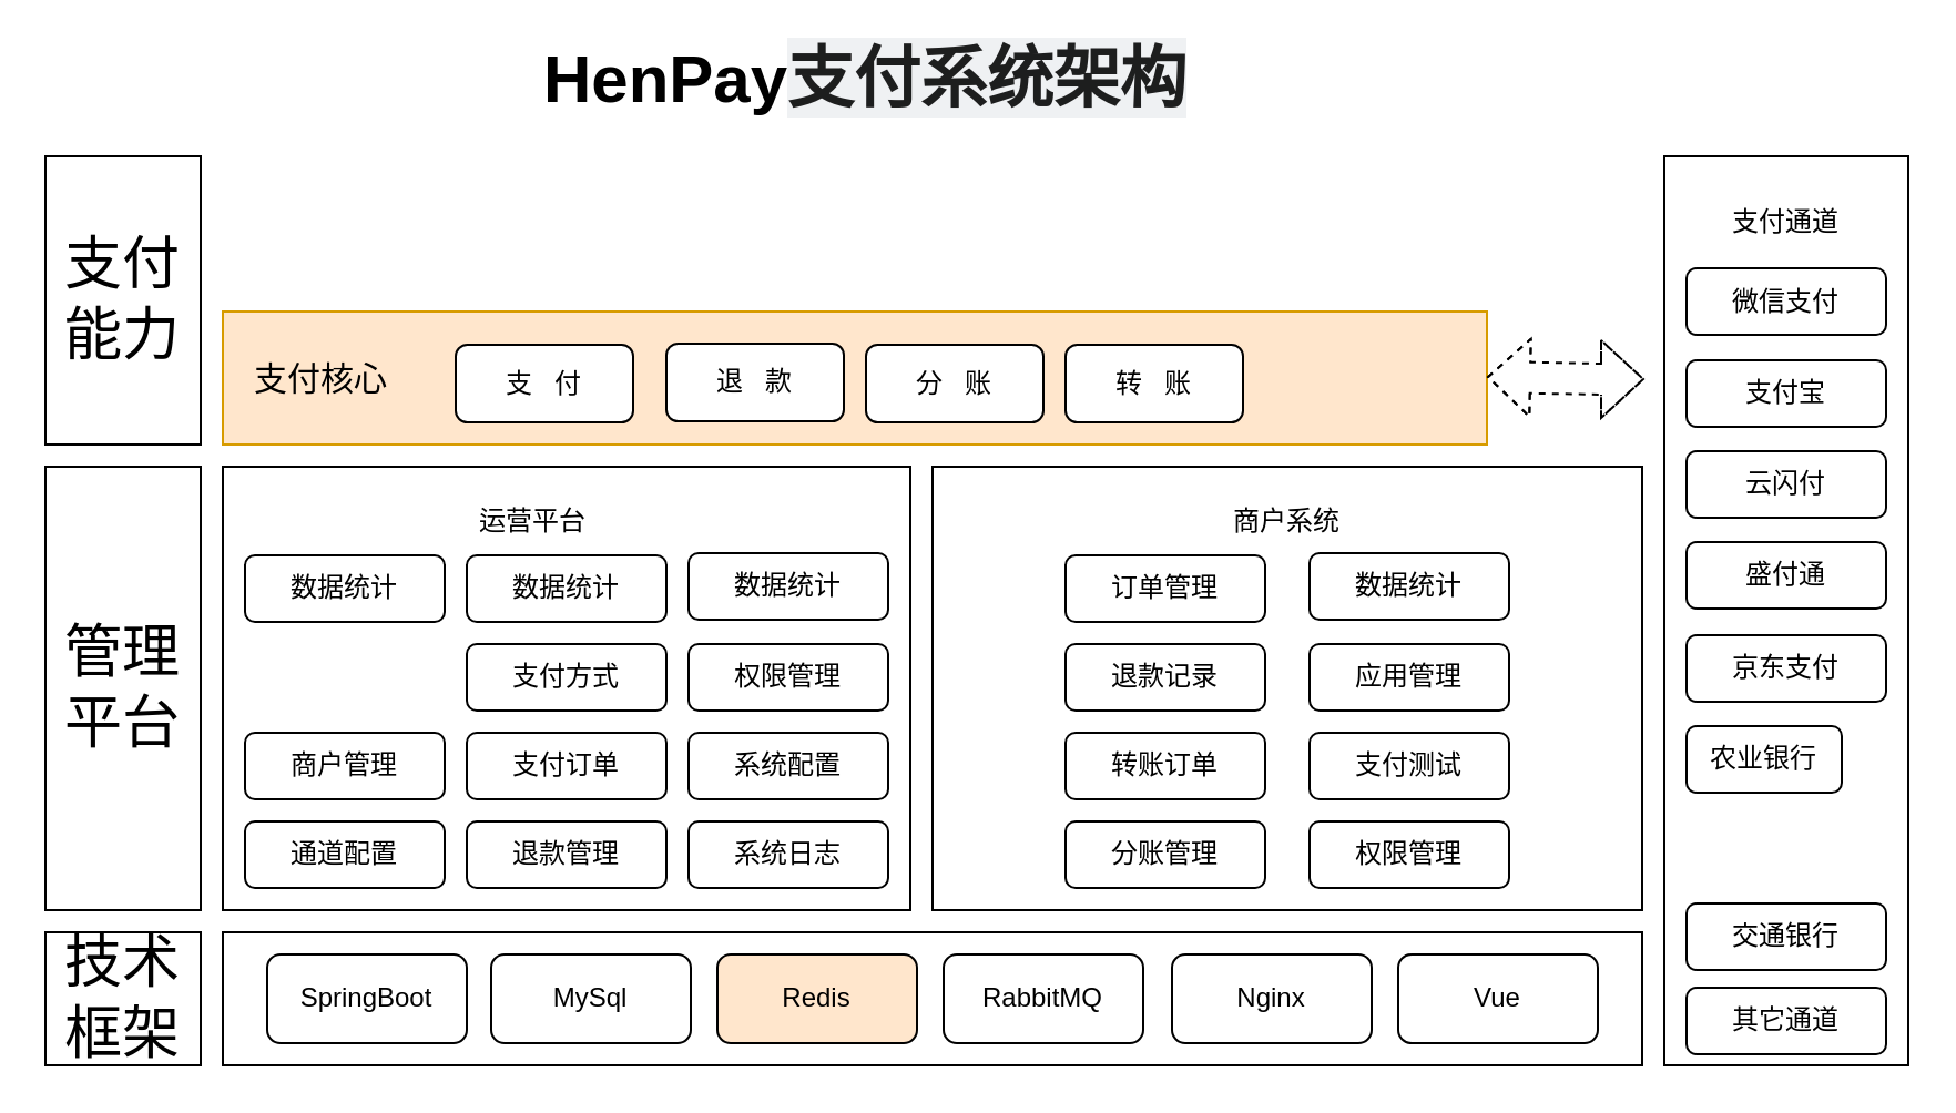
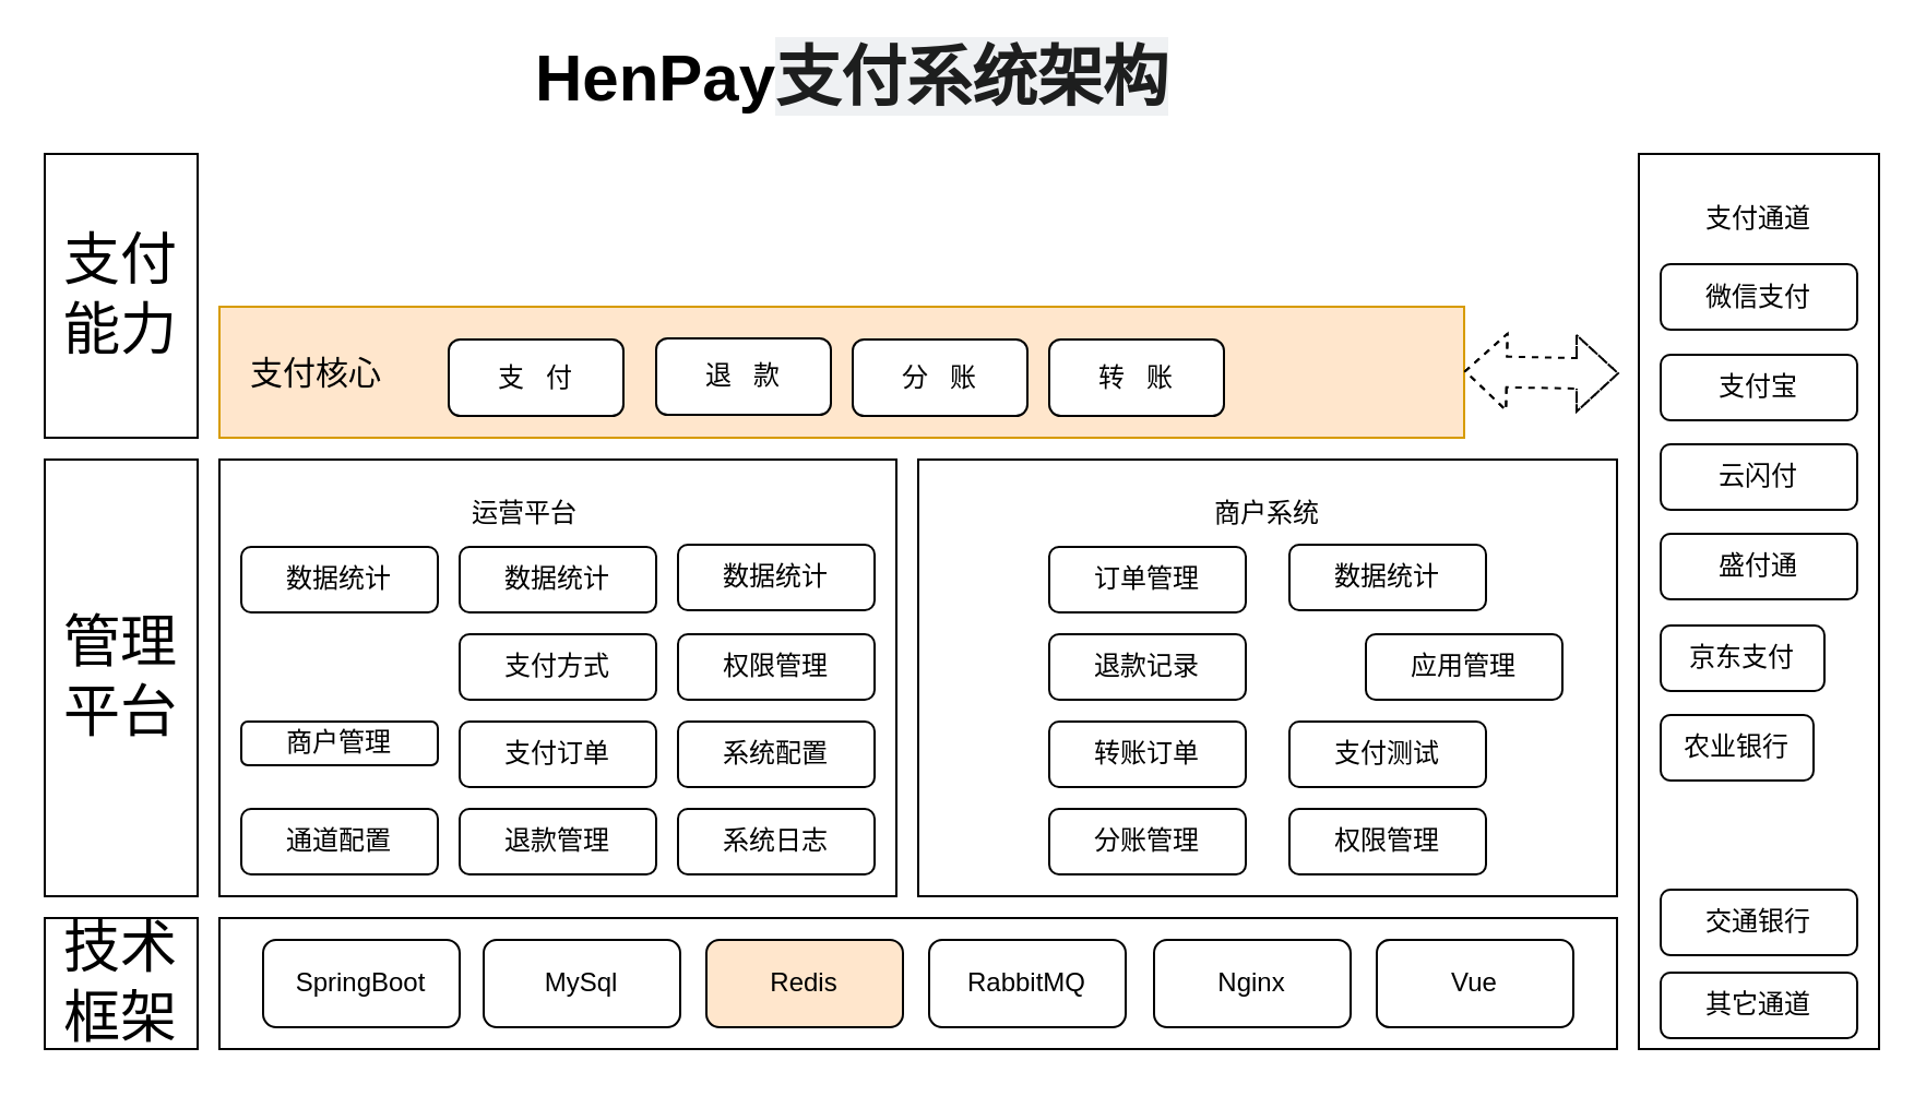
- <mxCell id="48" value="京东支付" style="rounded=1;whiteSpace=wrap;html=1;" vertex="1" parent="1"><mxGeometry x="760" y="286" width="90" height="30" as="geometry" /></mxCell>
+ <mxCell id="48" value="京东支付" style="rounded=1;whiteSpace=wrap;html=1;" vertex="1" parent="1"><mxGeometry x="760" y="286" width="75" height="30" as="geometry" /></mxCell>
- <mxCell id="26" value="应用管理" style="rounded=1;whiteSpace=wrap;html=1;" vertex="1" parent="1"><mxGeometry x="590" y="290" width="90" height="30" as="geometry" /></mxCell>
+ <mxCell id="26" value="应用管理" style="rounded=1;whiteSpace=wrap;html=1;" vertex="1" parent="1"><mxGeometry x="625" y="290" width="90" height="30" as="geometry" /></mxCell>
- <mxCell id="13" value="商户管理" style="rounded=1;whiteSpace=wrap;html=1;" vertex="1" parent="1"><mxGeometry x="110" y="330" width="90" height="30" as="geometry" /></mxCell>
+ <mxCell id="13" value="商户管理" style="rounded=1;whiteSpace=wrap;html=1;" vertex="1" parent="1"><mxGeometry x="110" y="330" width="90" height="20" as="geometry" /></mxCell>
